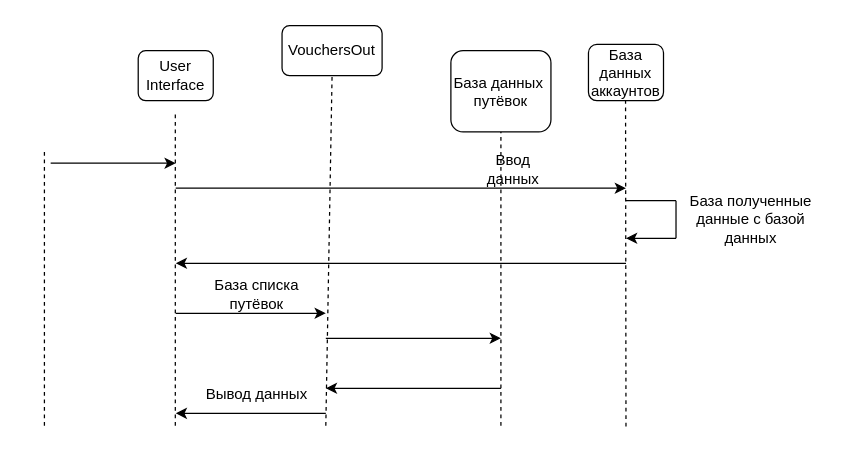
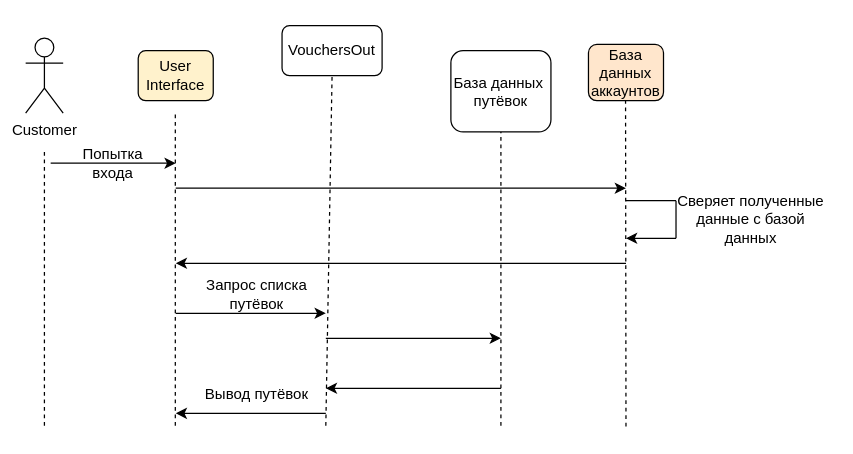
- <mxCell id="6" value="База данных&lt;br&gt;аккаунтов" style="rounded=1;whiteSpace=wrap;html=1;" vertex="1" parent="1"><mxGeometry x="470" y="35" width="60" height="45" as="geometry" /></mxCell>
+ <mxCell id="6" value="База данных&lt;br&gt;аккаунтов" style="rounded=1;whiteSpace=wrap;html=1;fillColor=#ffe6cc;" vertex="1" parent="1"><mxGeometry x="470" y="35" width="60" height="45" as="geometry" /></mxCell>
+ <mxCell id="2" value="Customer" style="shape=umlActor;verticalLabelPosition=bottom;verticalAlign=top;html=1;outlineConnect=0;" vertex="1" parent="1"><mxGeometry x="20" y="30" width="30" height="60" as="geometry" /></mxCell>
- <mxCell id="4" value="User Interface" style="rounded=1;whiteSpace=wrap;html=1;" vertex="1" parent="1"><mxGeometry x="110" y="40" width="60" height="40" as="geometry" /></mxCell>
+ <mxCell id="4" value="User Interface" style="rounded=1;whiteSpace=wrap;html=1;fillColor=#fff2cc;" vertex="1" parent="1"><mxGeometry x="110" y="40" width="60" height="40" as="geometry" /></mxCell>
+ <mxCell id="8" value="Попытка входа" style="text;html=1;strokeColor=none;fillColor=none;align=center;verticalAlign=middle;whiteSpace=wrap;rounded=0;" vertex="1" parent="1"><mxGeometry x="60" y="120" width="60" height="20" as="geometry" /></mxCell>
- <mxCell id="11" value="Ввод данных" style="text;html=1;strokeColor=none;fillColor=none;align=center;verticalAlign=middle;whiteSpace=wrap;rounded=0;" vertex="1" parent="1"><mxGeometry x="380" y="120" width="60" height="30" as="geometry" /></mxCell>
- <mxCell id="15" value="База полученные данные с базой данных" style="text;html=1;strokeColor=none;fillColor=none;align=center;verticalAlign=middle;whiteSpace=wrap;rounded=0;" vertex="1" parent="1"><mxGeometry x="540" y="160" width="120" height="30" as="geometry" /></mxCell>
+ <mxCell id="15" value="Сверяет полученные данные с базой данных" style="text;html=1;strokeColor=none;fillColor=none;align=center;verticalAlign=middle;whiteSpace=wrap;rounded=0;" vertex="1" parent="1"><mxGeometry x="540" y="160" width="120" height="30" as="geometry" /></mxCell>
- <mxCell id="20" value="База списка путёвок" style="text;html=1;strokeColor=none;fillColor=none;align=center;verticalAlign=middle;whiteSpace=wrap;rounded=0;" vertex="1" parent="1"><mxGeometry x="160" y="220" width="90" height="30" as="geometry" /></mxCell>
+ <mxCell id="20" value="Запрос списка путёвок" style="text;html=1;strokeColor=none;fillColor=none;align=center;verticalAlign=middle;whiteSpace=wrap;rounded=0;" vertex="1" parent="1"><mxGeometry x="160" y="220" width="90" height="30" as="geometry" /></mxCell>
- <mxCell id="26" value="Вывод данных" style="text;html=1;strokeColor=none;fillColor=none;align=center;verticalAlign=middle;whiteSpace=wrap;rounded=0;" vertex="1" parent="1"><mxGeometry x="160" y="300" width="90" height="30" as="geometry" /></mxCell>
+ <mxCell id="26" value="Вывод путёвок" style="text;html=1;strokeColor=none;fillColor=none;align=center;verticalAlign=middle;whiteSpace=wrap;rounded=0;" vertex="1" parent="1"><mxGeometry x="160" y="300" width="90" height="30" as="geometry" /></mxCell>
